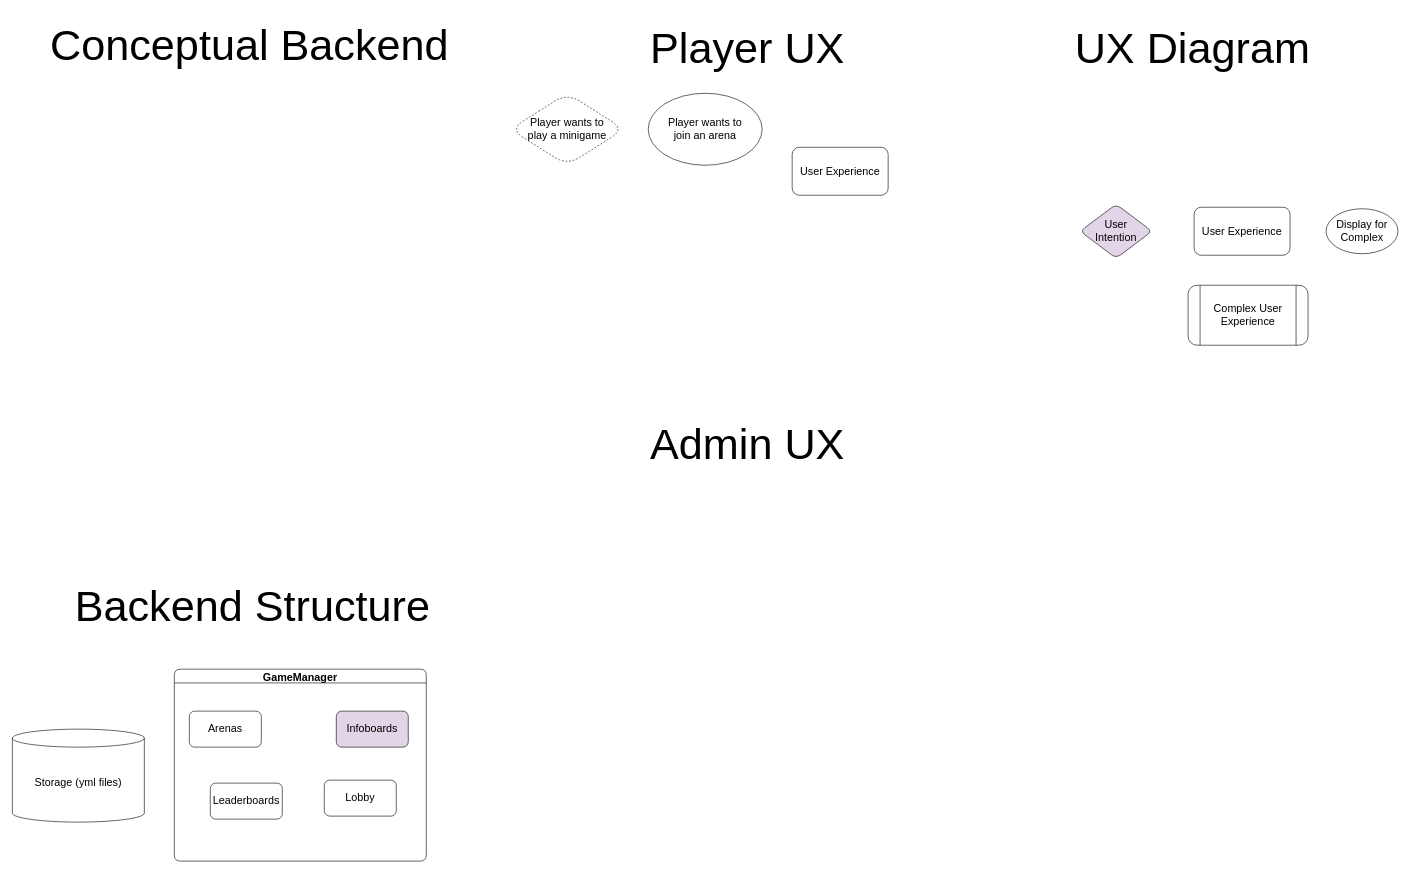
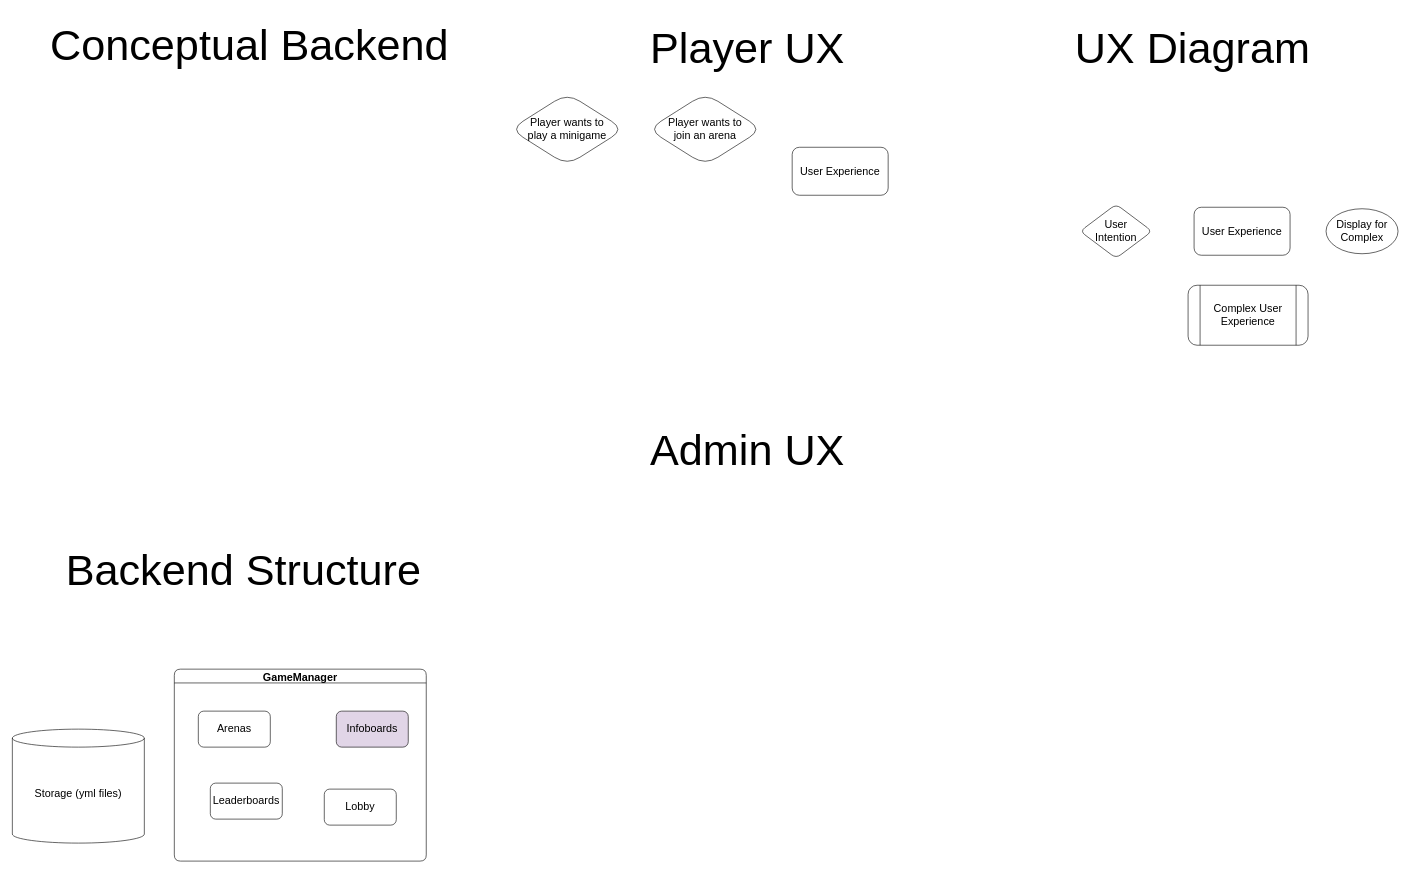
- <mxCell id="17" value="Player wants to play a minigame" style="rhombus;whiteSpace=wrap;html=1;rounded=1;fontSize=18;spacing=30;arcSize=50;dashed=1;" vertex="1" parent="1"><mxGeometry x="850" y="155" width="190" height="120" as="geometry" /></mxCell>
+ <mxCell id="17" value="Player wants to play a minigame" style="rhombus;whiteSpace=wrap;html=1;rounded=1;fontSize=18;spacing=30;arcSize=50;" vertex="1" parent="1"><mxGeometry x="850" y="155" width="190" height="120" as="geometry" /></mxCell>
- <mxCell id="18" value="Player wants to join an arena" style="ellipse;whiteSpace=wrap;html=1;fontSize=18;spacing=30;arcSize=50;" vertex="1" parent="1"><mxGeometry x="1080" y="155" width="190" height="120" as="geometry" /></mxCell>
+ <mxCell id="18" value="Player wants to join an arena" style="rhombus;whiteSpace=wrap;html=1;rounded=1;fontSize=18;spacing=30;arcSize=50;" vertex="1" parent="1"><mxGeometry x="1080" y="155" width="190" height="120" as="geometry" /></mxCell>
- <mxCell id="13" value="User&lt;br&gt;Intention" style="rhombus;whiteSpace=wrap;html=1;rounded=1;fontSize=18;fillColor=#e1d5e7;" vertex="1" parent="1"><mxGeometry x="1800" y="340" width="120" height="90" as="geometry" /></mxCell>
+ <mxCell id="13" value="User&lt;br&gt;Intention" style="rhombus;whiteSpace=wrap;html=1;rounded=1;fontSize=18;" vertex="1" parent="1"><mxGeometry x="1800" y="340" width="120" height="90" as="geometry" /></mxCell>
- <mxCell id="10" value="Admin UX" style="text;html=1;strokeColor=none;fillColor=none;align=center;verticalAlign=middle;whiteSpace=wrap;rounded=0;fontSize=72;" vertex="1" parent="1"><mxGeometry x="928" y="685" width="635" height="110" as="geometry" /></mxCell>
+ <mxCell id="10" value="Admin UX" style="text;html=1;strokeColor=none;fillColor=none;align=center;verticalAlign=middle;whiteSpace=wrap;rounded=0;fontSize=72;" vertex="1" parent="1"><mxGeometry x="928" y="695" width="635" height="110" as="geometry" /></mxCell>
- <mxCell id="2" value="Backend Structure" style="text;html=1;strokeColor=none;fillColor=none;align=center;verticalAlign=middle;whiteSpace=wrap;rounded=0;fontSize=72;" parent="1" vertex="1"><mxGeometry x="103" y="955" width="635" height="110" as="geometry" /></mxCell>
+ <mxCell id="2" value="Backend Structure" style="text;html=1;strokeColor=none;fillColor=none;align=center;verticalAlign=middle;whiteSpace=wrap;rounded=0;fontSize=72;" parent="1" vertex="1"><mxGeometry x="88" y="895" width="635" height="110" as="geometry" /></mxCell>
- <mxCell id="4" value="Arenas" style="rounded=1;whiteSpace=wrap;html=1;fontSize=18;" parent="3" vertex="1"><mxGeometry x="25" y="70" width="120" height="60" as="geometry" /></mxCell>
+ <mxCell id="4" value="Arenas" style="rounded=1;whiteSpace=wrap;html=1;fontSize=18;" parent="3" vertex="1"><mxGeometry x="40" y="70" width="120" height="60" as="geometry" /></mxCell>
- <mxCell id="8" value="Storage (yml files)" style="shape=cylinder3;whiteSpace=wrap;html=1;boundedLbl=1;backgroundOutline=1;size=15;rounded=1;fontSize=18;" parent="1" vertex="1"><mxGeometry x="20" y="1215" width="220" height="155" as="geometry" /></mxCell>
+ <mxCell id="8" value="Storage (yml files)" style="shape=cylinder3;whiteSpace=wrap;html=1;boundedLbl=1;backgroundOutline=1;size=15;rounded=1;fontSize=18;" parent="1" vertex="1"><mxGeometry x="20" y="1215" width="220" height="190" as="geometry" /></mxCell>
- <mxCell id="7" value="Lobby" style="rounded=1;whiteSpace=wrap;html=1;fontSize=18;" parent="3" vertex="1"><mxGeometry x="250" y="185" width="120" height="60" as="geometry" /></mxCell>
+ <mxCell id="7" value="Lobby" style="rounded=1;whiteSpace=wrap;html=1;fontSize=18;" parent="3" vertex="1"><mxGeometry x="250" y="200" width="120" height="60" as="geometry" /></mxCell>
